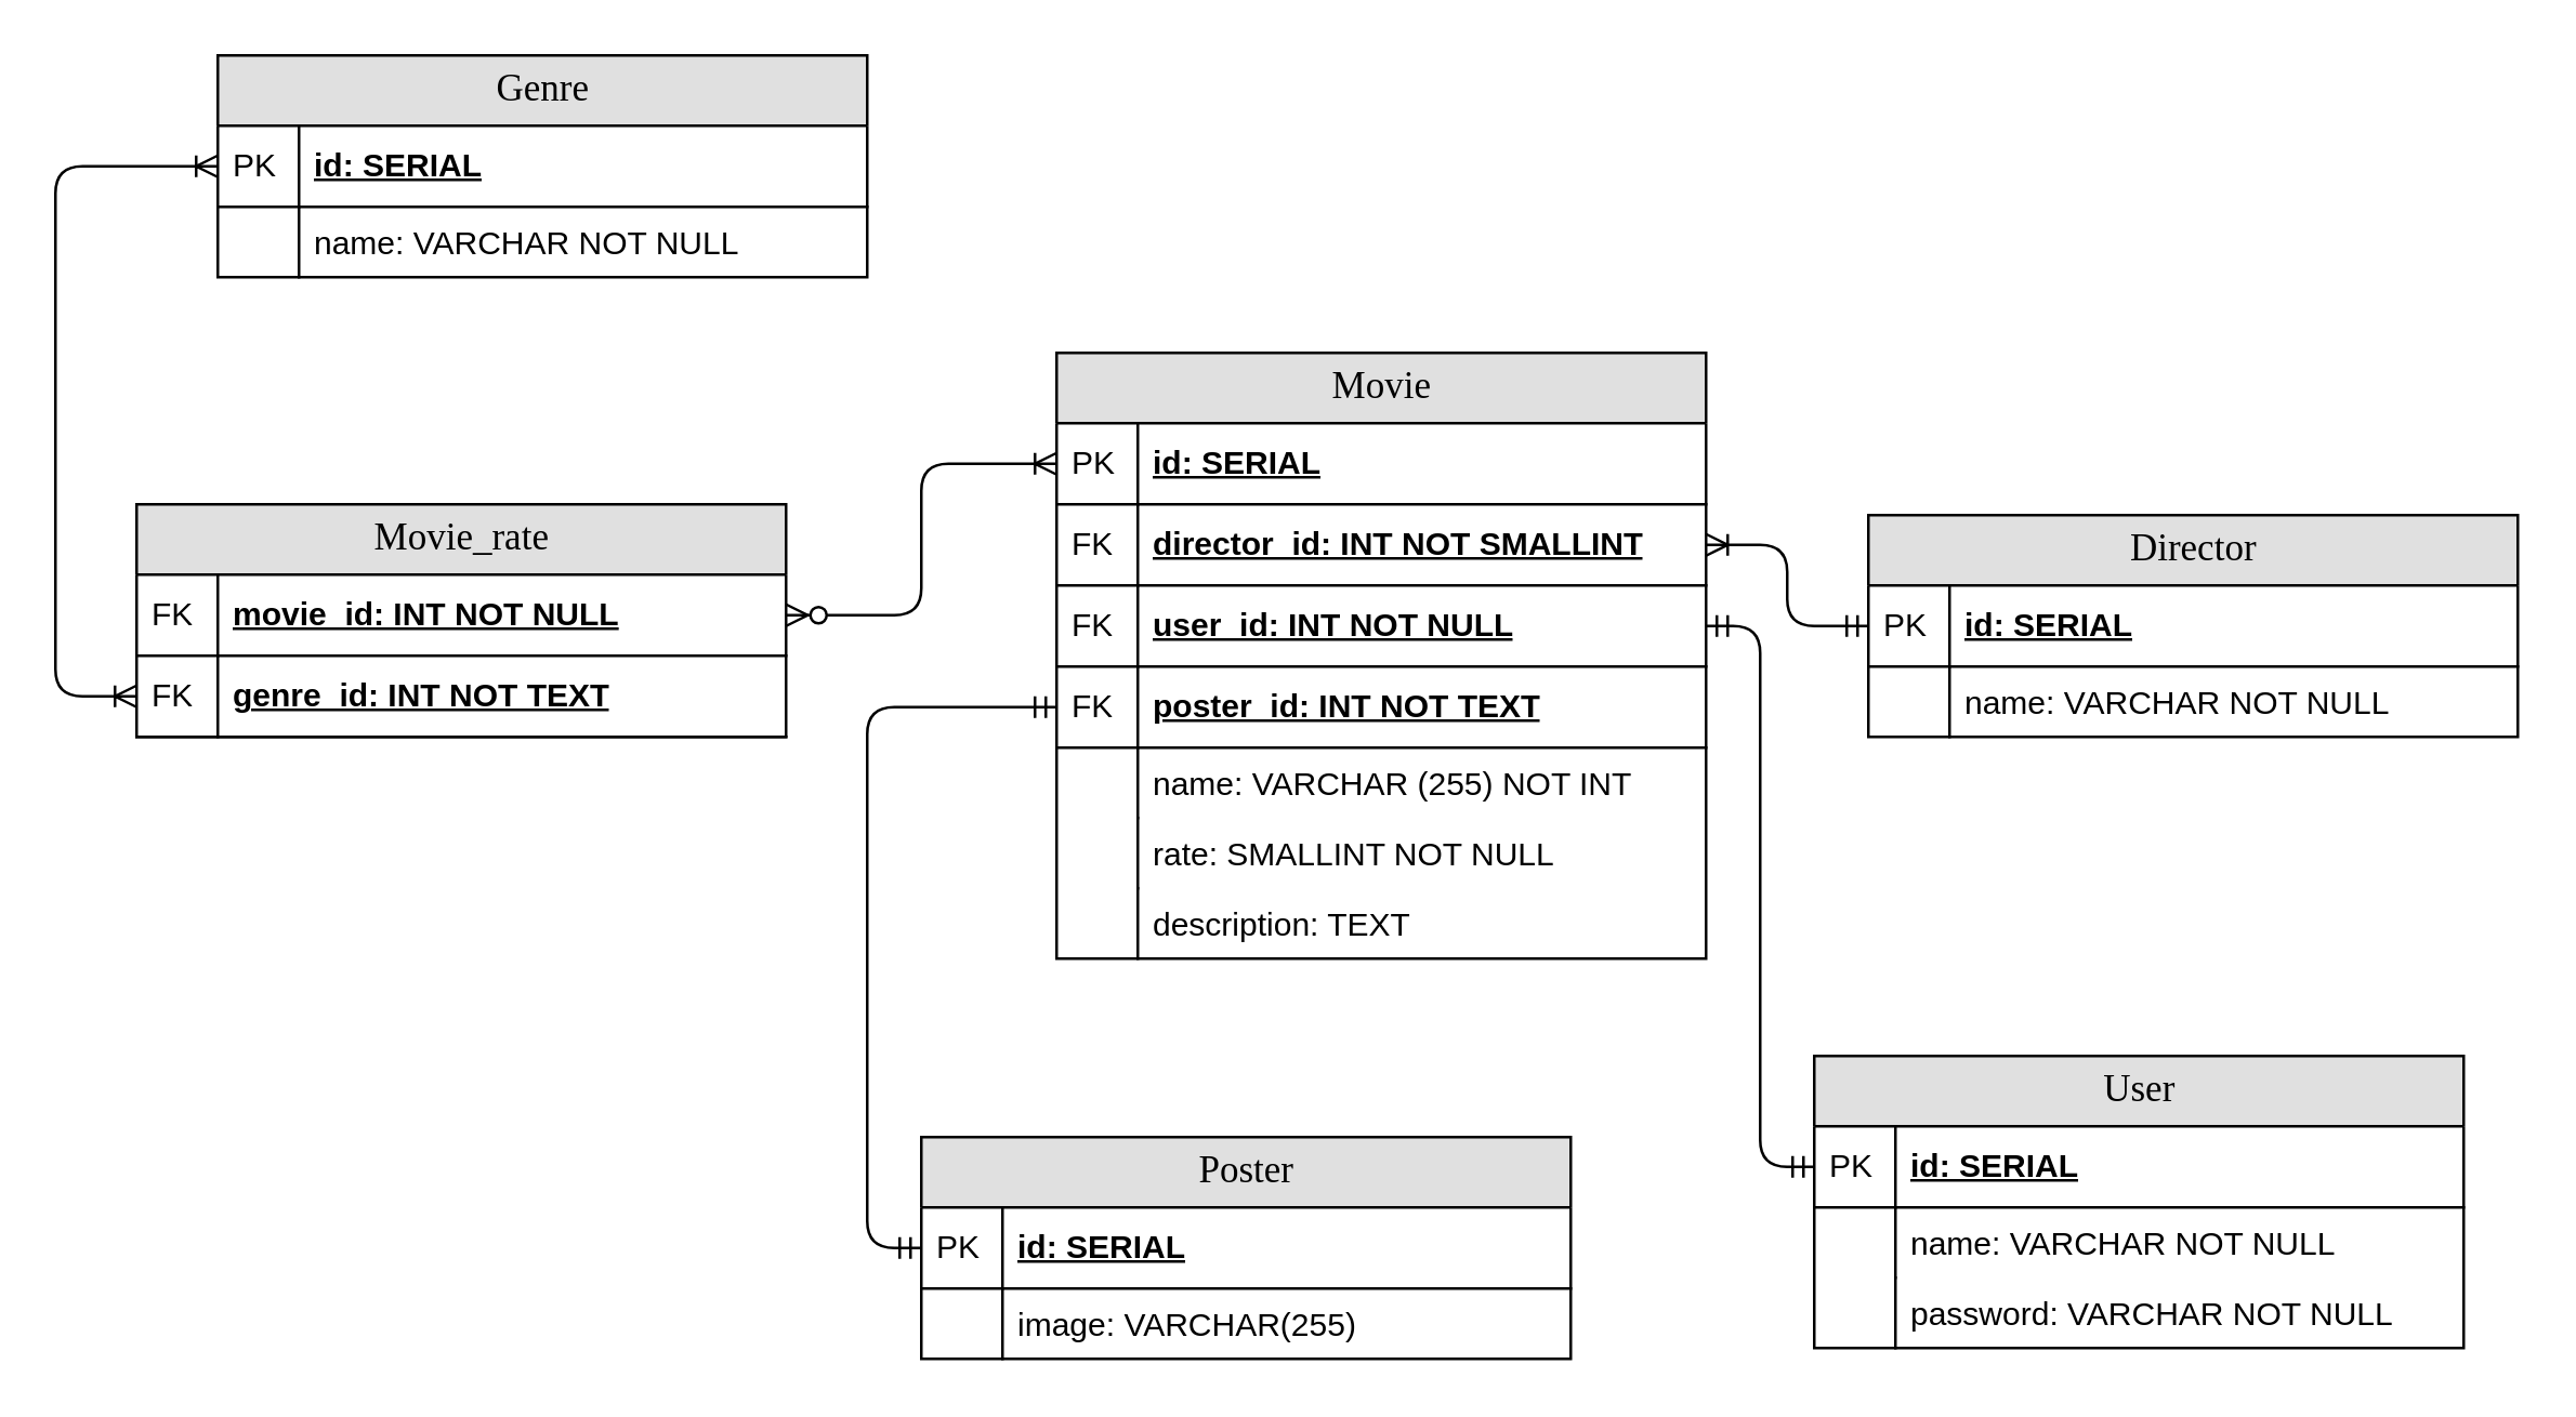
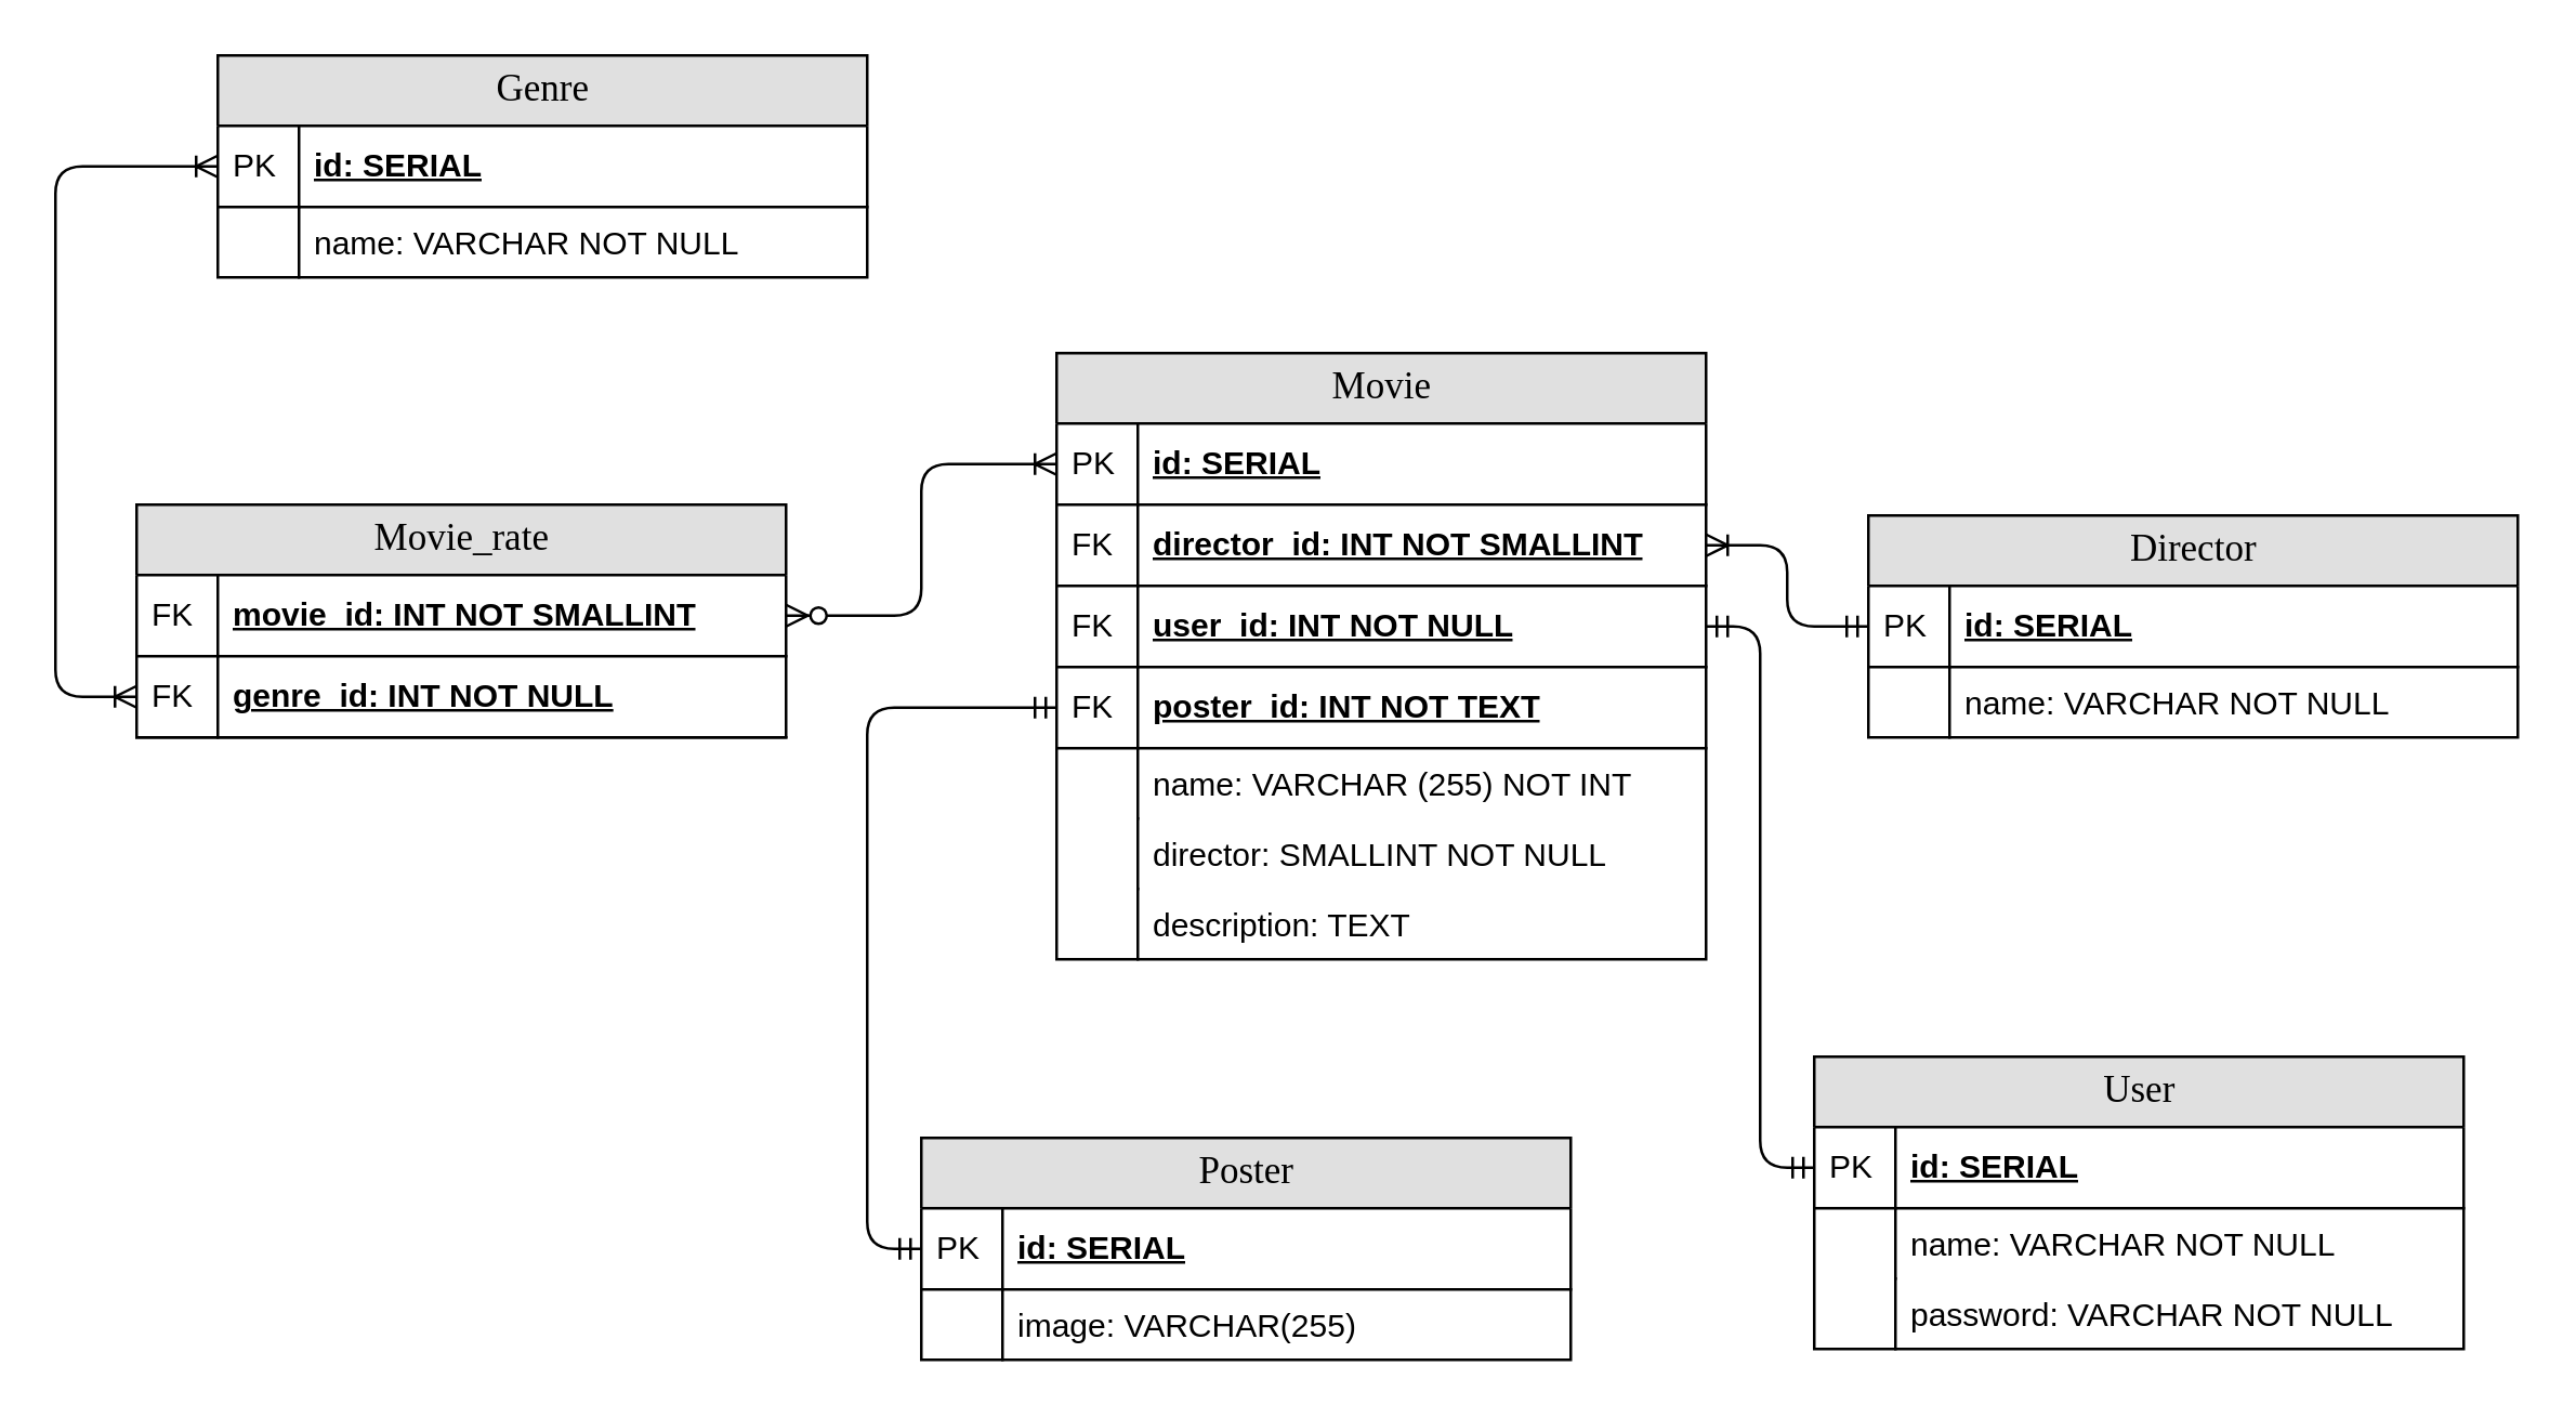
- <mxCell id="3" value="movie_id: INT NOT NULL" style="shape=partialRectangle;top=0;left=0;right=0;bottom=1;html=1;align=left;verticalAlign=middle;fillColor=none;spacingLeft=34;spacingRight=4;whiteSpace=wrap;overflow=hidden;rotatable=0;points=[[0,0.5],[1,0.5]];portConstraint=eastwest;dropTarget=0;fontStyle=5;strokeColor=#000000;fontColor=#000000;" parent="2" vertex="1"><mxGeometry y="26" width="240" height="30" as="geometry" /></mxCell>
+ <mxCell id="3" value="movie_id: INT NOT SMALLINT" style="shape=partialRectangle;top=0;left=0;right=0;bottom=1;html=1;align=left;verticalAlign=middle;fillColor=none;spacingLeft=34;spacingRight=4;whiteSpace=wrap;overflow=hidden;rotatable=0;points=[[0,0.5],[1,0.5]];portConstraint=eastwest;dropTarget=0;fontStyle=5;strokeColor=#000000;fontColor=#000000;" parent="2" vertex="1"><mxGeometry y="26" width="240" height="30" as="geometry" /></mxCell>
- <mxCell id="5" value="genre_id: INT NOT TEXT" style="shape=partialRectangle;top=0;left=0;right=0;bottom=1;html=1;align=left;verticalAlign=middle;fillColor=none;spacingLeft=34;spacingRight=4;whiteSpace=wrap;overflow=hidden;rotatable=0;points=[[0,0.5],[1,0.5]];portConstraint=eastwest;dropTarget=0;fontStyle=5;strokeColor=#000000;fontColor=#000000;" parent="2" vertex="1"><mxGeometry y="56" width="240" height="30" as="geometry" /></mxCell>
+ <mxCell id="5" value="genre_id: INT NOT NULL" style="shape=partialRectangle;top=0;left=0;right=0;bottom=1;html=1;align=left;verticalAlign=middle;fillColor=none;spacingLeft=34;spacingRight=4;whiteSpace=wrap;overflow=hidden;rotatable=0;points=[[0,0.5],[1,0.5]];portConstraint=eastwest;dropTarget=0;fontStyle=5;strokeColor=#000000;fontColor=#000000;" parent="2" vertex="1"><mxGeometry y="56" width="240" height="30" as="geometry" /></mxCell>
- <mxCell id="18" value="rate: SMALLINT NOT NULL" style="shape=partialRectangle;top=0;left=0;right=0;bottom=0;html=1;align=left;verticalAlign=top;fillColor=none;spacingLeft=34;spacingRight=4;whiteSpace=wrap;overflow=hidden;rotatable=0;points=[[0,0.5],[1,0.5]];portConstraint=eastwest;dropTarget=0;strokeColor=#000000;fontColor=#000000;" parent="7" vertex="1"><mxGeometry y="172" width="240" height="26" as="geometry" /></mxCell>
+ <mxCell id="18" value="director: SMALLINT NOT NULL" style="shape=partialRectangle;top=0;left=0;right=0;bottom=0;html=1;align=left;verticalAlign=top;fillColor=none;spacingLeft=34;spacingRight=4;whiteSpace=wrap;overflow=hidden;rotatable=0;points=[[0,0.5],[1,0.5]];portConstraint=eastwest;dropTarget=0;strokeColor=#000000;fontColor=#000000;" parent="7" vertex="1"><mxGeometry y="172" width="240" height="26" as="geometry" /></mxCell>
